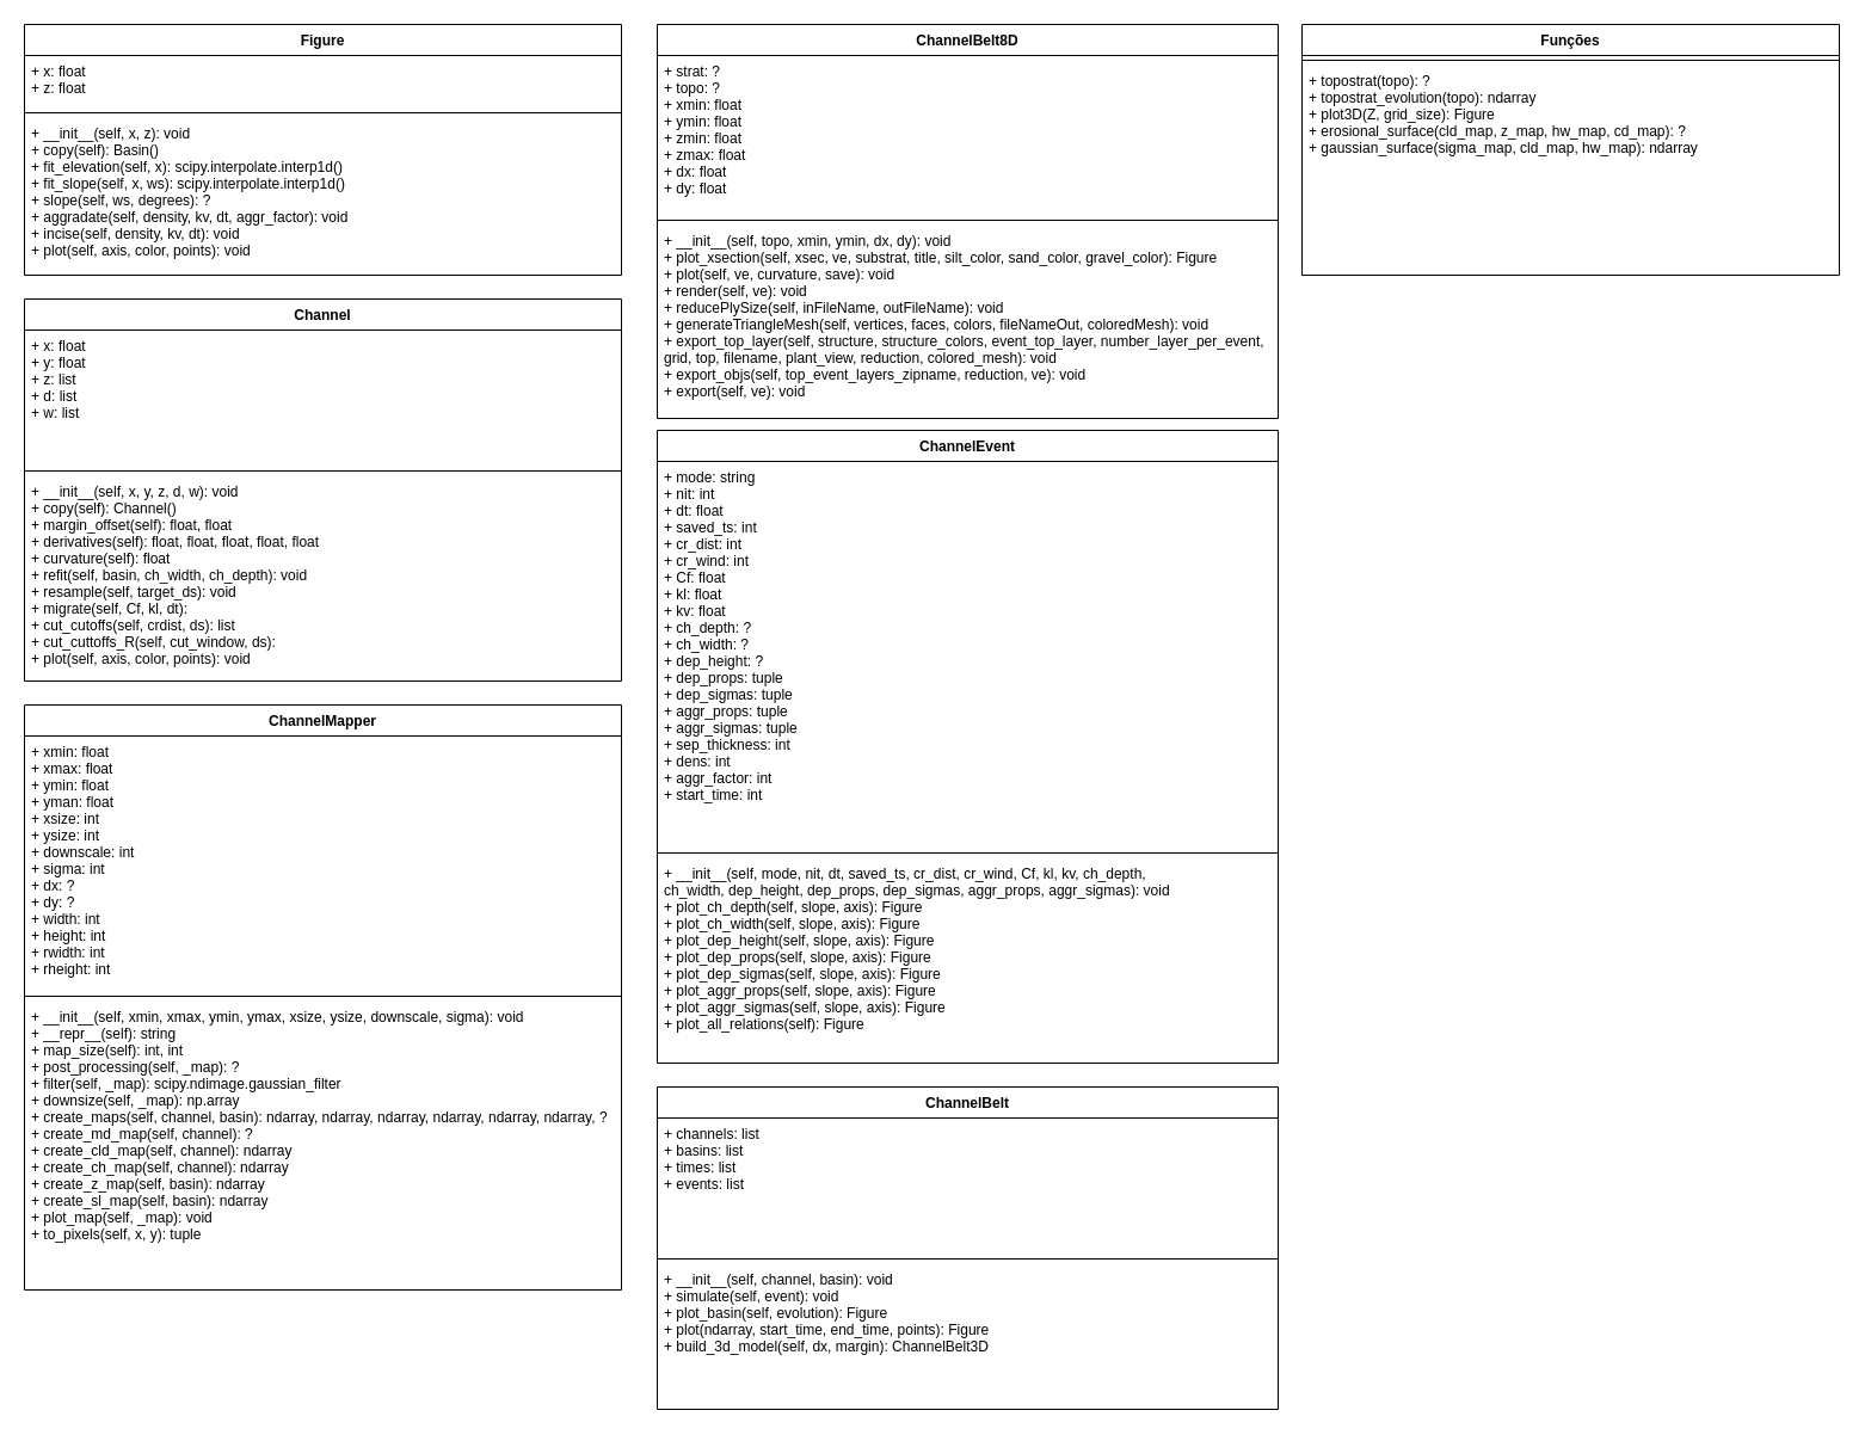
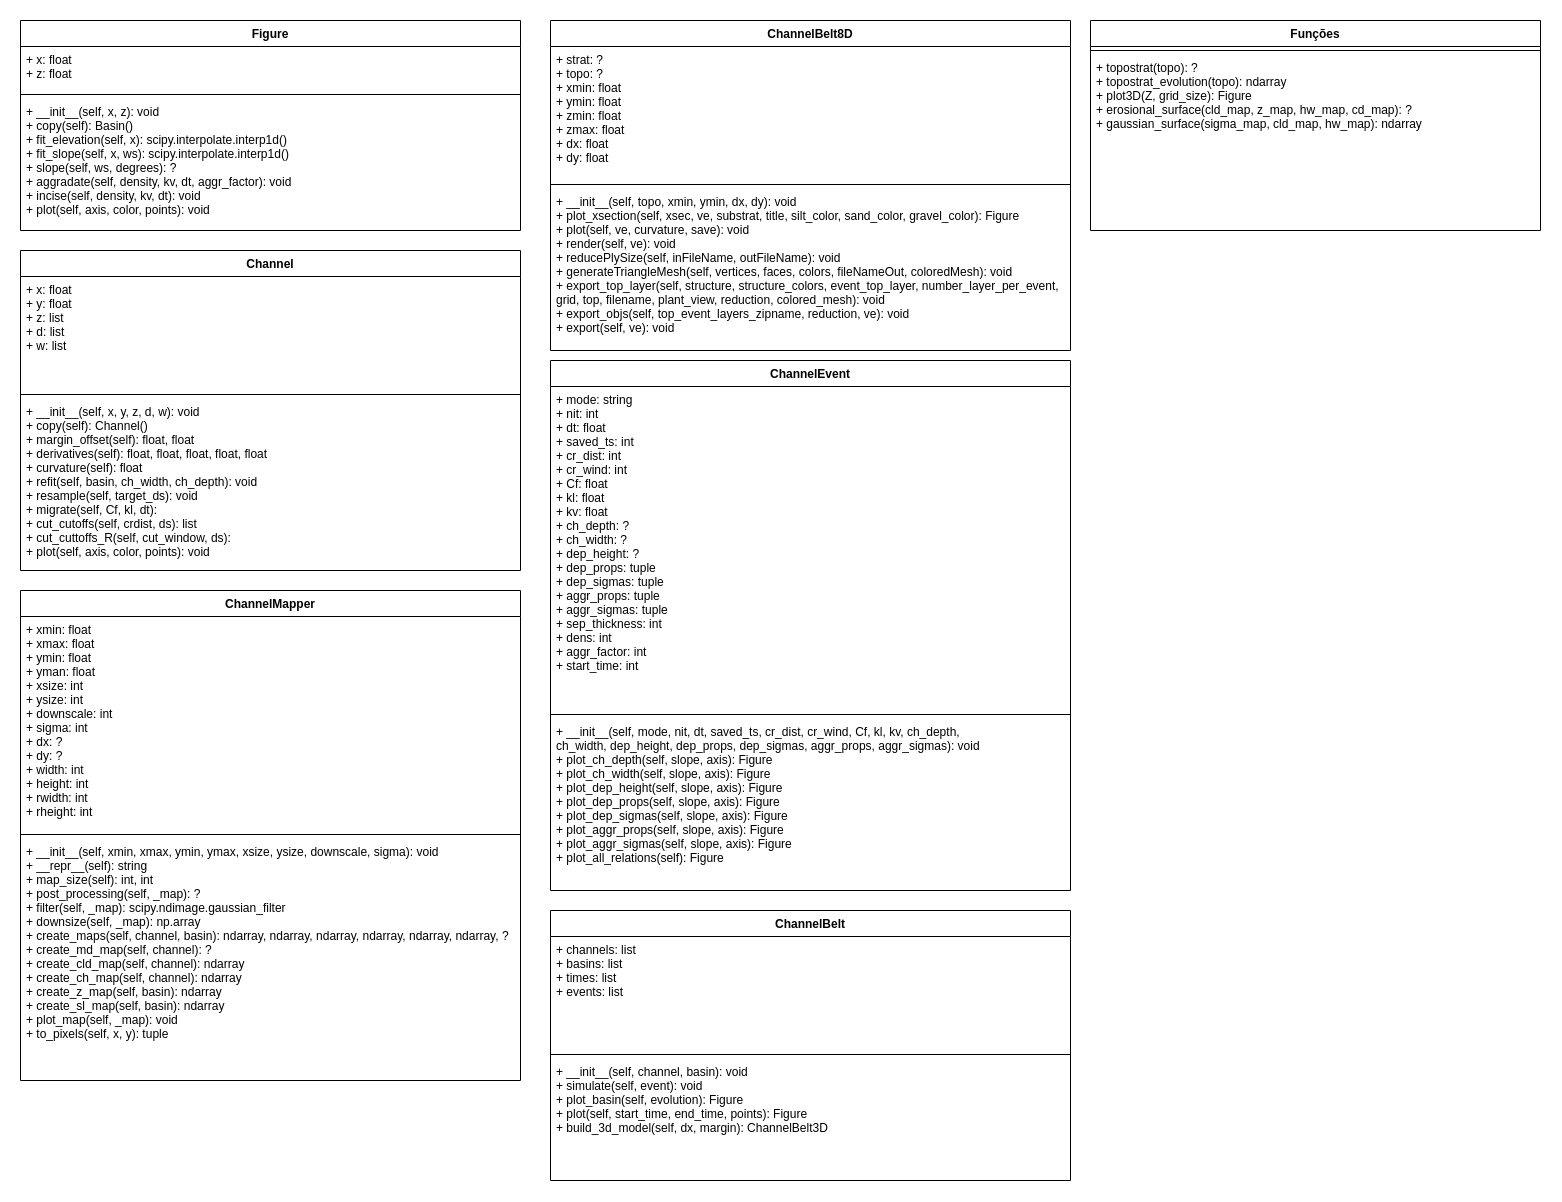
- <mxCell id="24" value="+ __init__(self, channel, basin): void&#10;+ simulate(self, event): void&#10;+ plot_basin(self, evolution): Figure&#10;+ plot(ndarray, start_time, end_time, points): Figure&#10;+ build_3d_model(self, dx, margin): ChannelBelt3D" style="text;strokeColor=none;fillColor=none;align=left;verticalAlign=top;spacingLeft=4;spacingRight=4;overflow=hidden;rotatable=0;points=[[0,0.5],[1,0.5]];portConstraint=eastwest;fontStyle=0" parent="21" vertex="1"><mxGeometry y="148" width="520" height="122" as="geometry" /></mxCell>
+ <mxCell id="24" value="+ __init__(self, channel, basin): void&#10;+ simulate(self, event): void&#10;+ plot_basin(self, evolution): Figure&#10;+ plot(self, start_time, end_time, points): Figure&#10;+ build_3d_model(self, dx, margin): ChannelBelt3D" style="text;strokeColor=none;fillColor=none;align=left;verticalAlign=top;spacingLeft=4;spacingRight=4;overflow=hidden;rotatable=0;points=[[0,0.5],[1,0.5]];portConstraint=eastwest;fontStyle=0" parent="21" vertex="1"><mxGeometry y="148" width="520" height="122" as="geometry" /></mxCell>
